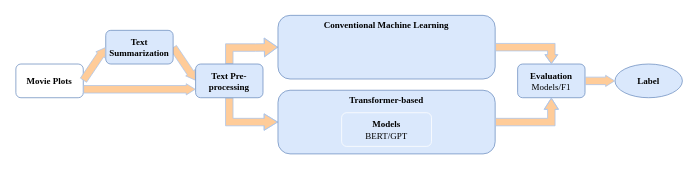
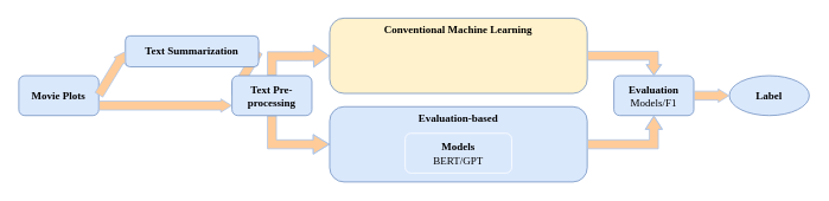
- <mxCell id="12" value="&lt;b&gt;Text Summarization&lt;/b&gt;" style="rounded=1;whiteSpace=wrap;html=1;fillColor=#dae8fc;strokeColor=#6c8ebf;fontFamily=Times New Roman;" vertex="1" parent="1"><mxGeometry x="140" y="40" width="90" height="45" as="geometry" /></mxCell>
+ <mxCell id="12" value="&lt;b&gt;Text Summarization&lt;/b&gt;" style="rounded=1;whiteSpace=wrap;html=1;fillColor=#dae8fc;strokeColor=#6c8ebf;fontFamily=Times New Roman;" vertex="1" parent="1"><mxGeometry x="140" y="40" width="150" height="35" as="geometry" /></mxCell>
- <mxCell id="8" value="&lt;b&gt;Conventional Machine Learning&lt;/b&gt;" style="rounded=1;whiteSpace=wrap;html=1;fillColor=#dae8fc;strokeColor=#6c8ebf;labelPosition=center;verticalLabelPosition=middle;align=center;verticalAlign=top;arcSize=19;fontFamily=Times New Roman;" vertex="1" parent="7"><mxGeometry width="290" height="85" as="geometry" /></mxCell>
+ <mxCell id="8" value="&lt;b&gt;Conventional Machine Learning&lt;/b&gt;" style="rounded=1;whiteSpace=wrap;html=1;fillColor=#fff2cc;strokeColor=#6c8ebf;labelPosition=center;verticalLabelPosition=middle;align=center;verticalAlign=top;arcSize=19;fontFamily=Times New Roman;" vertex="1" parent="7"><mxGeometry width="290" height="85" as="geometry" /></mxCell>
- <mxCell id="2" value="&lt;b&gt;Movie Plots&lt;/b&gt;" style="rounded=1;whiteSpace=wrap;html=1;fillColor=#ffffff;strokeColor=#6c8ebf;fontFamily=Times New Roman;" vertex="1" parent="1"><mxGeometry x="20" y="85" width="90" height="45" as="geometry" /></mxCell>
+ <mxCell id="2" value="&lt;b&gt;Movie Plots&lt;/b&gt;" style="rounded=1;whiteSpace=wrap;html=1;fillColor=#dae8fc;strokeColor=#6c8ebf;fontFamily=Times New Roman;" vertex="1" parent="1"><mxGeometry x="20" y="85" width="90" height="45" as="geometry" /></mxCell>
- <mxCell id="10" value="&lt;b&gt;Transformer-based&lt;/b&gt;" style="rounded=1;whiteSpace=wrap;html=1;fillColor=#dae8fc;strokeColor=#6c8ebf;labelPosition=center;verticalLabelPosition=middle;align=center;verticalAlign=top;arcSize=19;fontFamily=Times New Roman;" vertex="1" parent="9"><mxGeometry width="290" height="85" as="geometry" /></mxCell>
+ <mxCell id="10" value="&lt;b&gt;Evaluation-based&lt;/b&gt;" style="rounded=1;whiteSpace=wrap;html=1;fillColor=#dae8fc;strokeColor=#6c8ebf;labelPosition=center;verticalLabelPosition=middle;align=center;verticalAlign=top;arcSize=19;fontFamily=Times New Roman;" vertex="1" parent="9"><mxGeometry width="290" height="85" as="geometry" /></mxCell>
